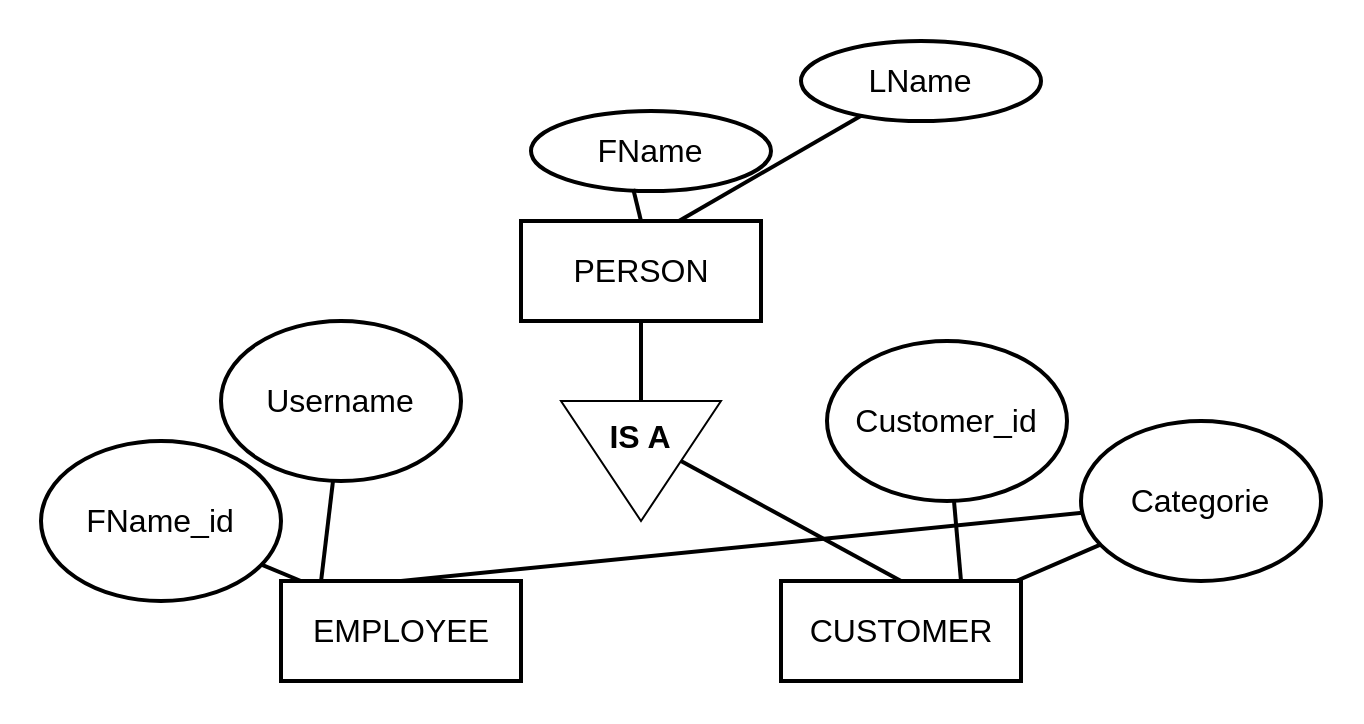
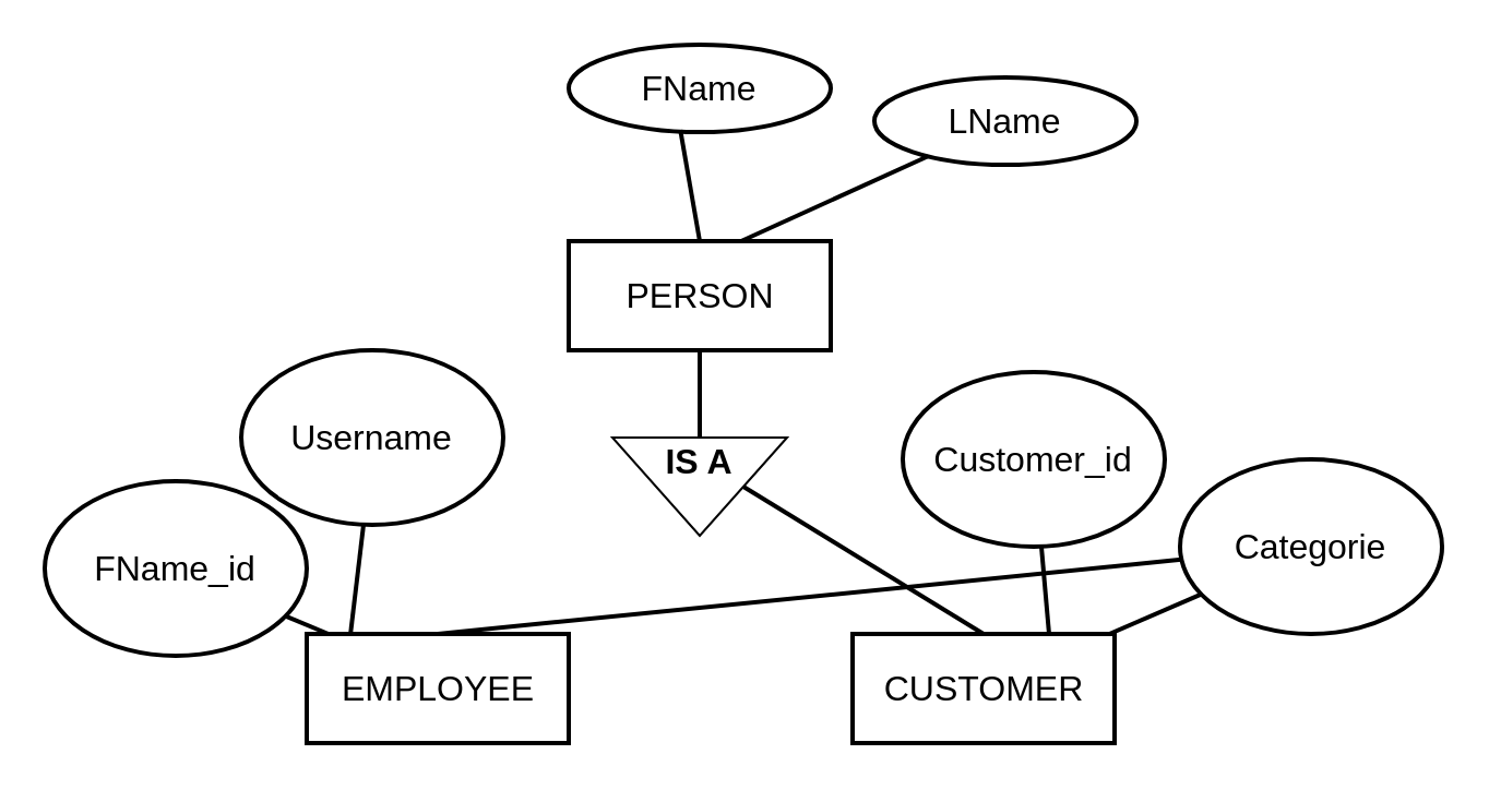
- <mxCell id="15" value="LName" style="ellipse;whiteSpace=wrap;html=1;strokeWidth=2;fillColor=none;fontSize=16;fontStyle=0" parent="1" vertex="1"><mxGeometry x="400" y="20" width="120" height="40" as="geometry" /></mxCell>
+ <mxCell id="15" value="LName" style="ellipse;whiteSpace=wrap;html=1;strokeWidth=2;fillColor=none;fontSize=16;fontStyle=0" parent="1" vertex="1"><mxGeometry x="400" y="35" width="120" height="40" as="geometry" /></mxCell>
- <mxCell id="13" value="FName" style="ellipse;whiteSpace=wrap;html=1;strokeWidth=2;fillColor=none;fontSize=16;fontStyle=0" parent="1" vertex="1"><mxGeometry x="265" y="55" width="120" height="40" as="geometry" /></mxCell>
+ <mxCell id="13" value="FName" style="ellipse;whiteSpace=wrap;html=1;strokeWidth=2;fillColor=none;fontSize=16;fontStyle=0" parent="1" vertex="1"><mxGeometry x="260" y="20" width="120" height="40" as="geometry" /></mxCell>
- <mxCell id="4" value="IS A" style="triangle;whiteSpace=wrap;html=1;direction=south;fontStyle=1;fontSize=16;spacingBottom=24;" parent="1" vertex="1"><mxGeometry x="280" y="200" width="80" height="60" as="geometry" /></mxCell>
+ <mxCell id="4" value="IS A" style="triangle;whiteSpace=wrap;html=1;direction=south;fontStyle=1;fontSize=16;spacingBottom=24;" parent="1" vertex="1"><mxGeometry x="280" y="200" width="80" height="45" as="geometry" /></mxCell>
